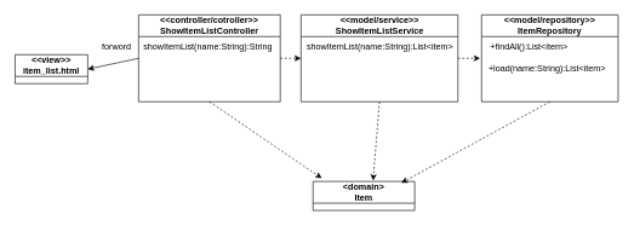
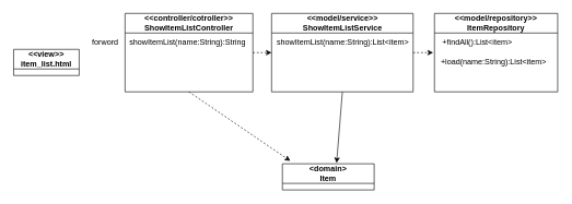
- <mxCell id="7" value="" style="endArrow=classic;html=1;entryX=1;entryY=0.5;entryDx=0;entryDy=0;exitX=0;exitY=0.5;exitDx=0;exitDy=0;" parent="1" source="4" target="6" edge="1"><mxGeometry relative="1" as="geometry"><mxPoint x="140" y="240" as="sourcePoint" /><mxPoint x="240" y="240" as="targetPoint" /><Array as="points" /></mxGeometry></mxCell>
- <mxCell id="11" style="edgeStyle=none;html=1;exitX=0.5;exitY=1;exitDx=0;exitDy=0;entryX=0.591;entryY=-0.03;entryDx=0;entryDy=0;entryPerimeter=0;dashed=1;" edge="1" parent="1" source="13" target="10"><mxGeometry relative="1" as="geometry" /></mxCell>
+ <mxCell id="11" style="edgeStyle=none;html=1;exitX=0.5;exitY=1;exitDx=0;exitDy=0;entryX=0.591;entryY=-0.03;entryDx=0;entryDy=0;entryPerimeter=0;dashed=0;" edge="1" parent="1" source="13" target="10"><mxGeometry relative="1" as="geometry" /></mxCell>
- <mxCell id="15" style="edgeStyle=none;html=1;exitX=0.5;exitY=1;exitDx=0;exitDy=0;dashed=1;entryX=0.869;entryY=0.05;entryDx=0;entryDy=0;entryPerimeter=0;" parent="1" source="16" edge="1" target="10"><mxGeometry relative="1" as="geometry"><mxPoint x="530" y="250" as="targetPoint" /></mxGeometry></mxCell>
